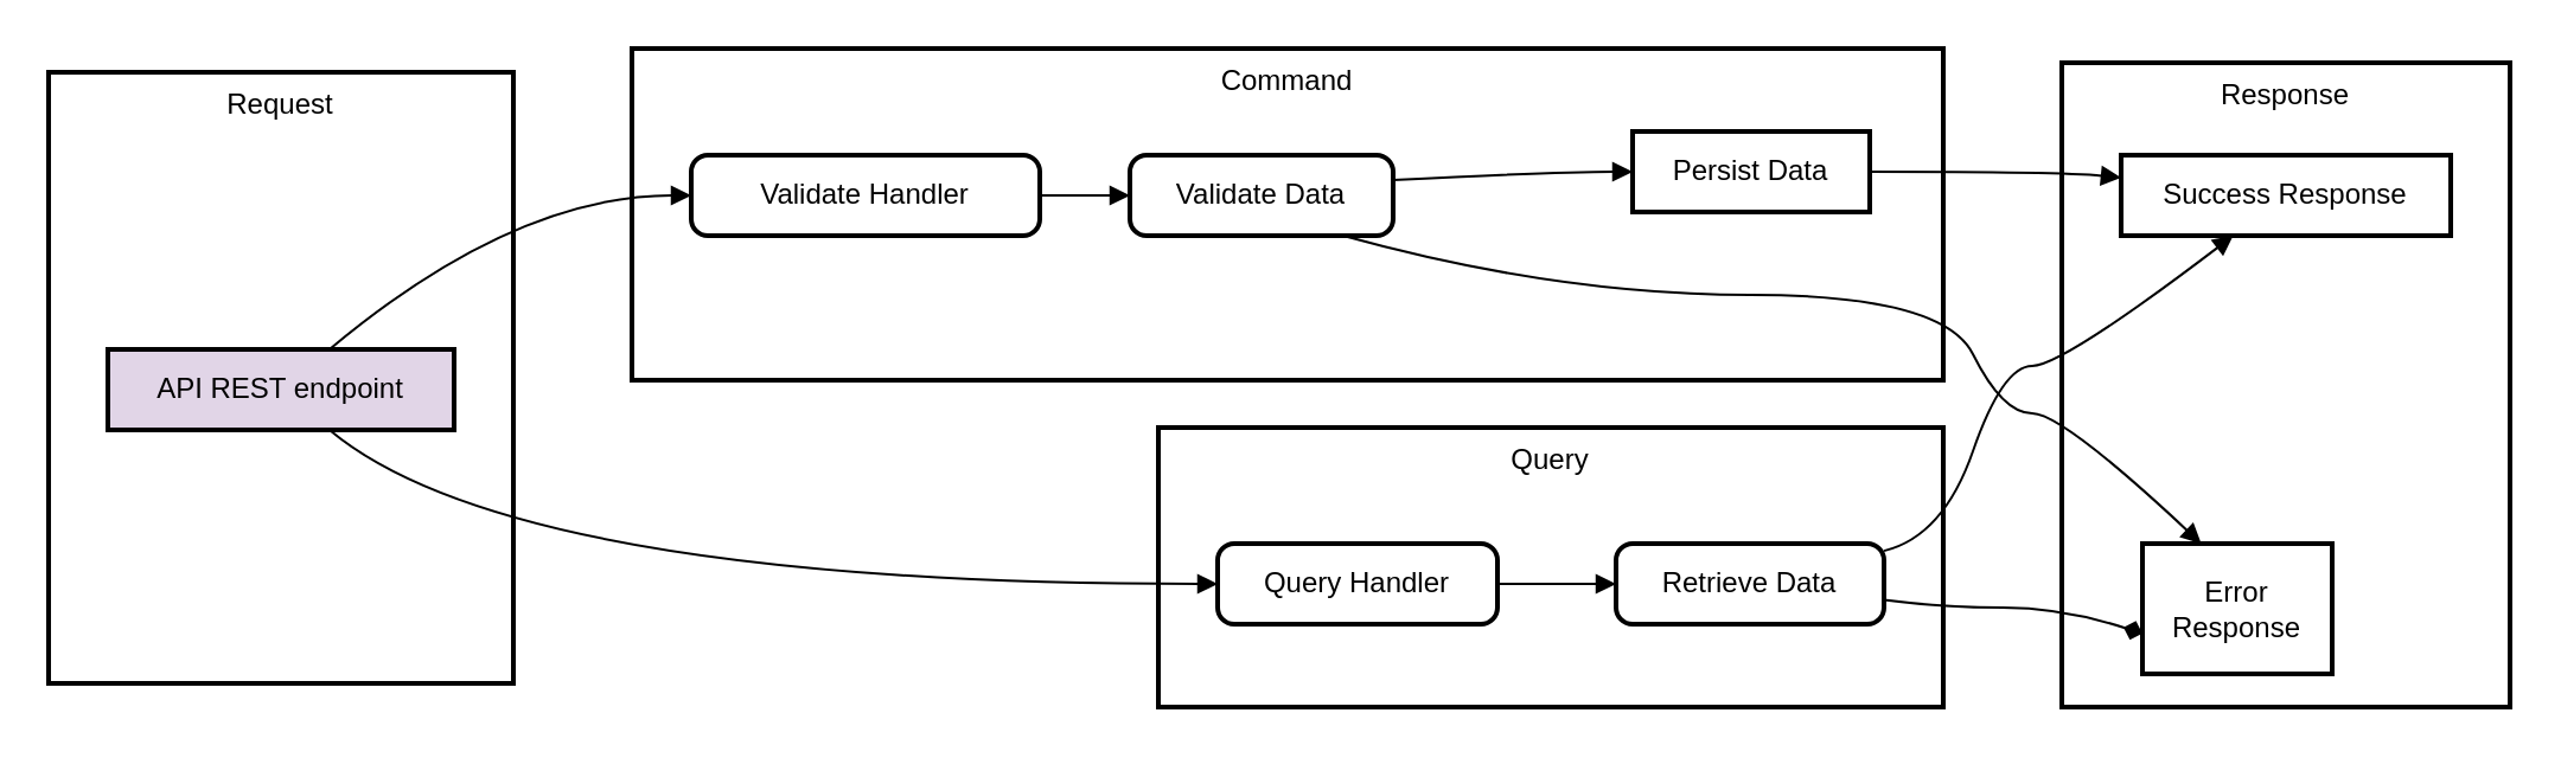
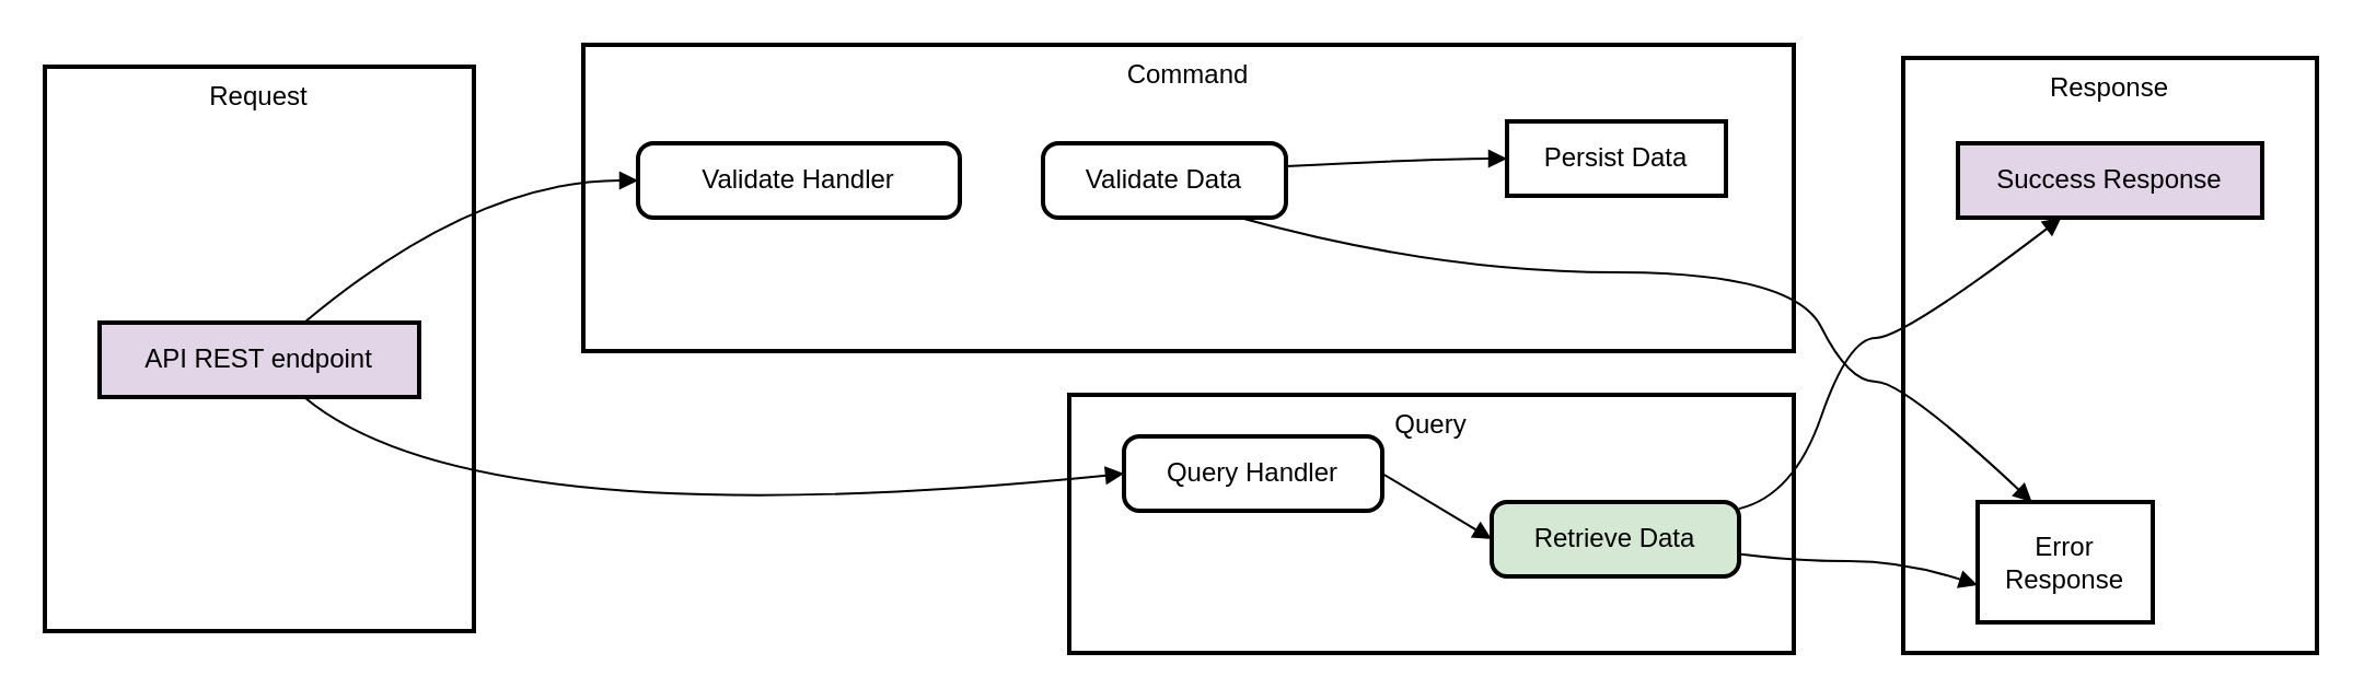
- <mxCell id="17" value="" style="curved=1;startArrow=none;endArrow=block;exitX=0.99;exitY=0.5;entryX=0;entryY=0.28;" edge="1" parent="1" source="11" target="3"><mxGeometry relative="1" as="geometry"><Array as="points"><mxPoint x="869" y="72" /></Array></mxGeometry></mxCell>
- <mxCell id="15" value="" style="curved=1;startArrow=none;endArrow=block;exitX=1;exitY=0.5;entryX=0;entryY=0.5;" edge="1" parent="1" source="9" target="10"><mxGeometry relative="1" as="geometry"><Array as="points" /></mxGeometry></mxCell>
- <mxCell id="3" value="Success Response" style="whiteSpace=wrap;strokeWidth=2;" vertex="1" parent="1"><mxGeometry x="894" y="65" width="139" height="34" as="geometry" /></mxCell>
+ <mxCell id="3" value="Success Response" style="whiteSpace=wrap;strokeWidth=2;fillColor=#e1d5e7;" vertex="1" parent="1"><mxGeometry x="894" y="65" width="139" height="34" as="geometry" /></mxCell>
- <mxCell id="6" value="Query Handler" style="rounded=1;absoluteArcSize=1;arcSize=14;whiteSpace=wrap;strokeWidth=2;" vertex="1" parent="1"><mxGeometry x="513" y="229" width="118" height="34" as="geometry" /></mxCell>
+ <mxCell id="6" value="Query Handler" style="rounded=1;absoluteArcSize=1;arcSize=14;whiteSpace=wrap;strokeWidth=2;" vertex="1" parent="1"><mxGeometry x="513" y="199" width="118" height="34" as="geometry" /></mxCell>
- <mxCell id="7" value="Retrieve Data" style="rounded=1;absoluteArcSize=1;arcSize=14;whiteSpace=wrap;strokeWidth=2;" vertex="1" parent="1"><mxGeometry x="681" y="229" width="113" height="34" as="geometry" /></mxCell>
+ <mxCell id="7" value="Retrieve Data" style="rounded=1;absoluteArcSize=1;arcSize=14;whiteSpace=wrap;strokeWidth=2;fillColor=#d5e8d4;" vertex="1" parent="1"><mxGeometry x="681" y="229" width="113" height="34" as="geometry" /></mxCell>
- <mxCell id="22" value="" style="curved=1;startArrow=none;endArrow=diamond;exitX=1;exitY=0.7;entryX=0;entryY=0.69;" edge="1" parent="1" source="7" target="4"><mxGeometry relative="1" as="geometry"><Array as="points"><mxPoint x="819" y="256" /><mxPoint x="869" y="256" /></Array></mxGeometry></mxCell>
+ <mxCell id="22" value="" style="curved=1;startArrow=none;endArrow=block;exitX=1;exitY=0.7;entryX=0;entryY=0.69;" edge="1" parent="1" source="7" target="4"><mxGeometry relative="1" as="geometry"><Array as="points"><mxPoint x="819" y="256" /><mxPoint x="869" y="256" /></Array></mxGeometry></mxCell>
